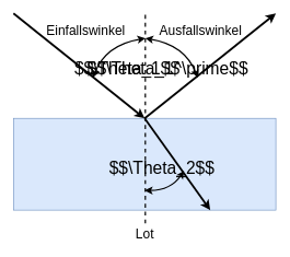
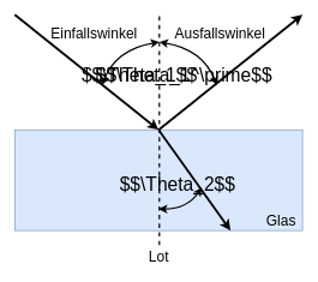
+ <mxCell id="3" value="Glas" style="text;html=1;resizable=0;autosize=1;align=center;verticalAlign=middle;points=[];fillColor=none;strokeColor=none;rounded=0;fontSize=20;" vertex="1" parent="1"><mxGeometry x="360" y="290" width="60" height="30" as="geometry" /></mxCell>
